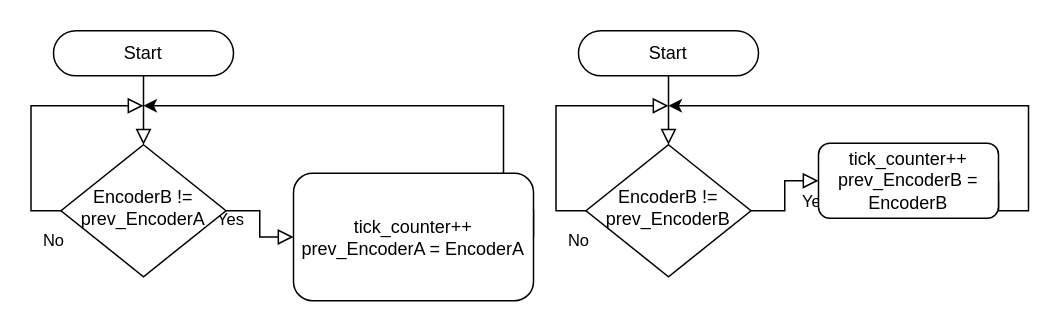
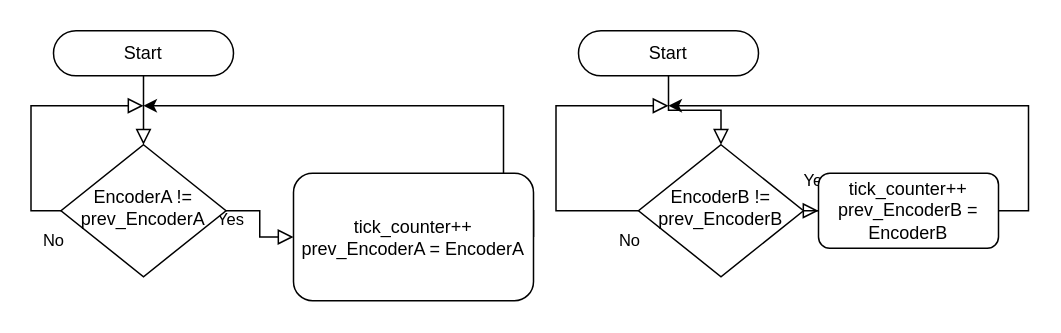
- <mxCell id="14" value="tick_counter++&lt;br&gt;prev_EncoderB = EncoderB" style="rounded=1;whiteSpace=wrap;html=1;fontSize=12;glass=0;strokeWidth=1;shadow=0;" vertex="1" parent="1"><mxGeometry x="545" y="95" width="120" height="50" as="geometry" /></mxCell>
+ <mxCell id="14" value="tick_counter++&lt;br&gt;prev_EncoderB = EncoderB" style="rounded=1;whiteSpace=wrap;html=1;fontSize=12;glass=0;strokeWidth=1;shadow=0;" vertex="1" parent="1"><mxGeometry x="545" y="115" width="120" height="50" as="geometry" /></mxCell>
- <mxCell id="5" value="EncoderB != prev_EncoderA" style="rhombus;whiteSpace=wrap;html=1;shadow=0;fontFamily=Helvetica;fontSize=12;align=center;strokeWidth=1;spacing=6;spacingTop=-4;" vertex="1" parent="1"><mxGeometry x="40" y="96" width="110" height="88" as="geometry" /></mxCell>
+ <mxCell id="5" value="EncoderA != prev_EncoderA" style="rhombus;whiteSpace=wrap;html=1;shadow=0;fontFamily=Helvetica;fontSize=12;align=center;strokeWidth=1;spacing=6;spacingTop=-4;" vertex="1" parent="1"><mxGeometry x="40" y="96" width="110" height="88" as="geometry" /></mxCell>
- <mxCell id="12" value="EncoderB != prev_EncoderB" style="rhombus;whiteSpace=wrap;html=1;shadow=0;fontFamily=Helvetica;fontSize=12;align=center;strokeWidth=1;spacing=6;spacingTop=-4;" vertex="1" parent="1"><mxGeometry x="390" y="96" width="110" height="88" as="geometry" /></mxCell>
+ <mxCell id="12" value="EncoderB != prev_EncoderB" style="rhombus;whiteSpace=wrap;html=1;shadow=0;fontFamily=Helvetica;fontSize=12;align=center;strokeWidth=1;spacing=6;spacingTop=-4;" vertex="1" parent="1"><mxGeometry x="425" y="96" width="110" height="88" as="geometry" /></mxCell>
